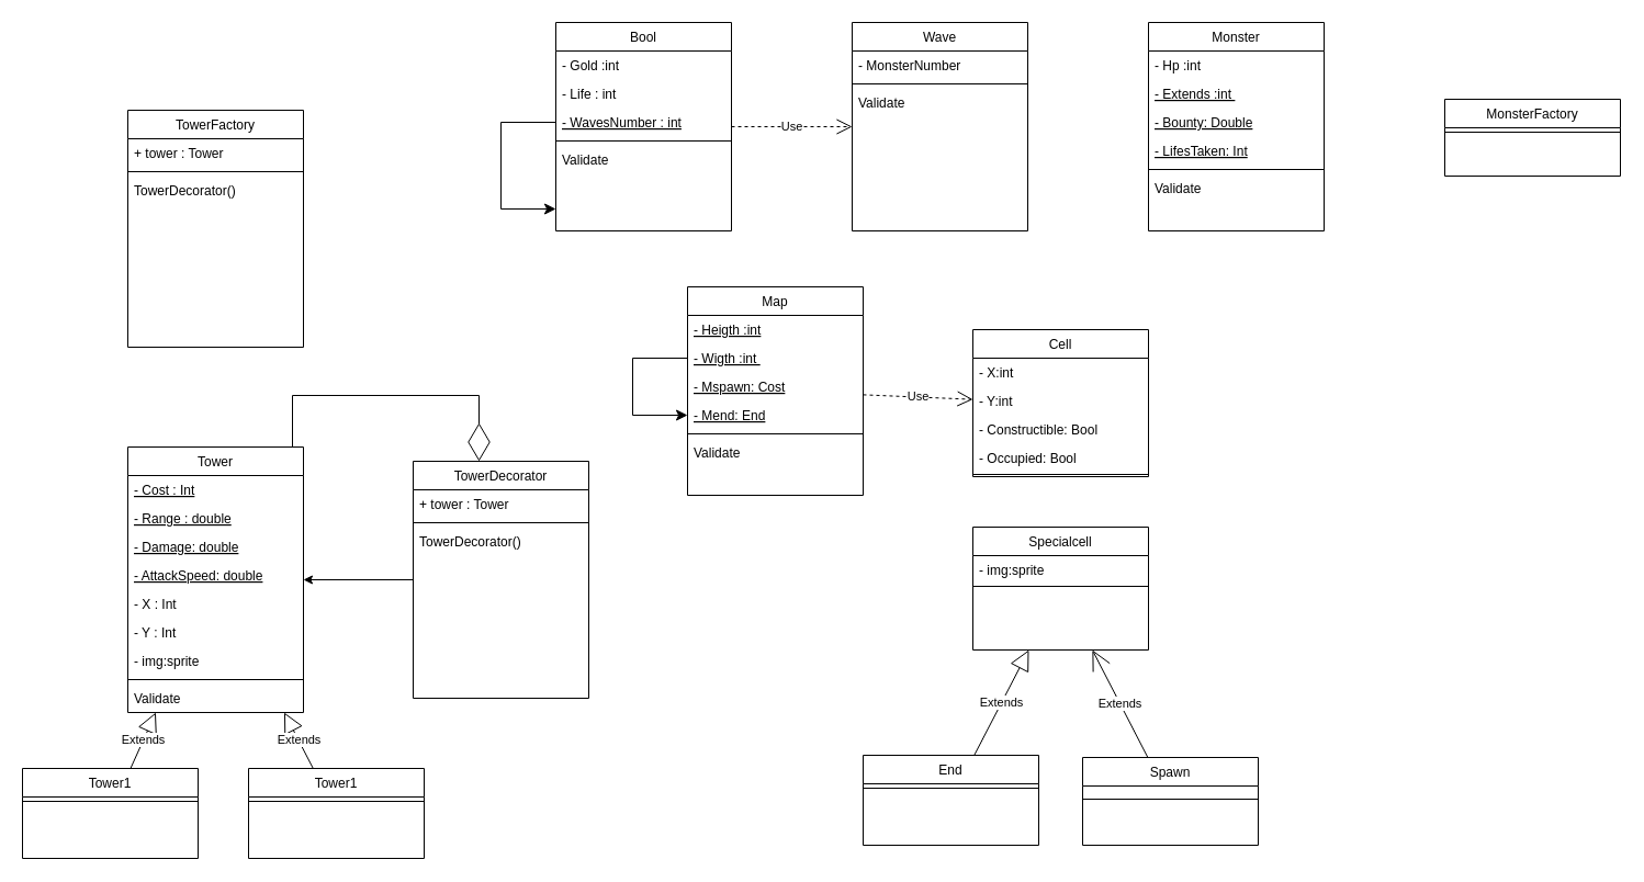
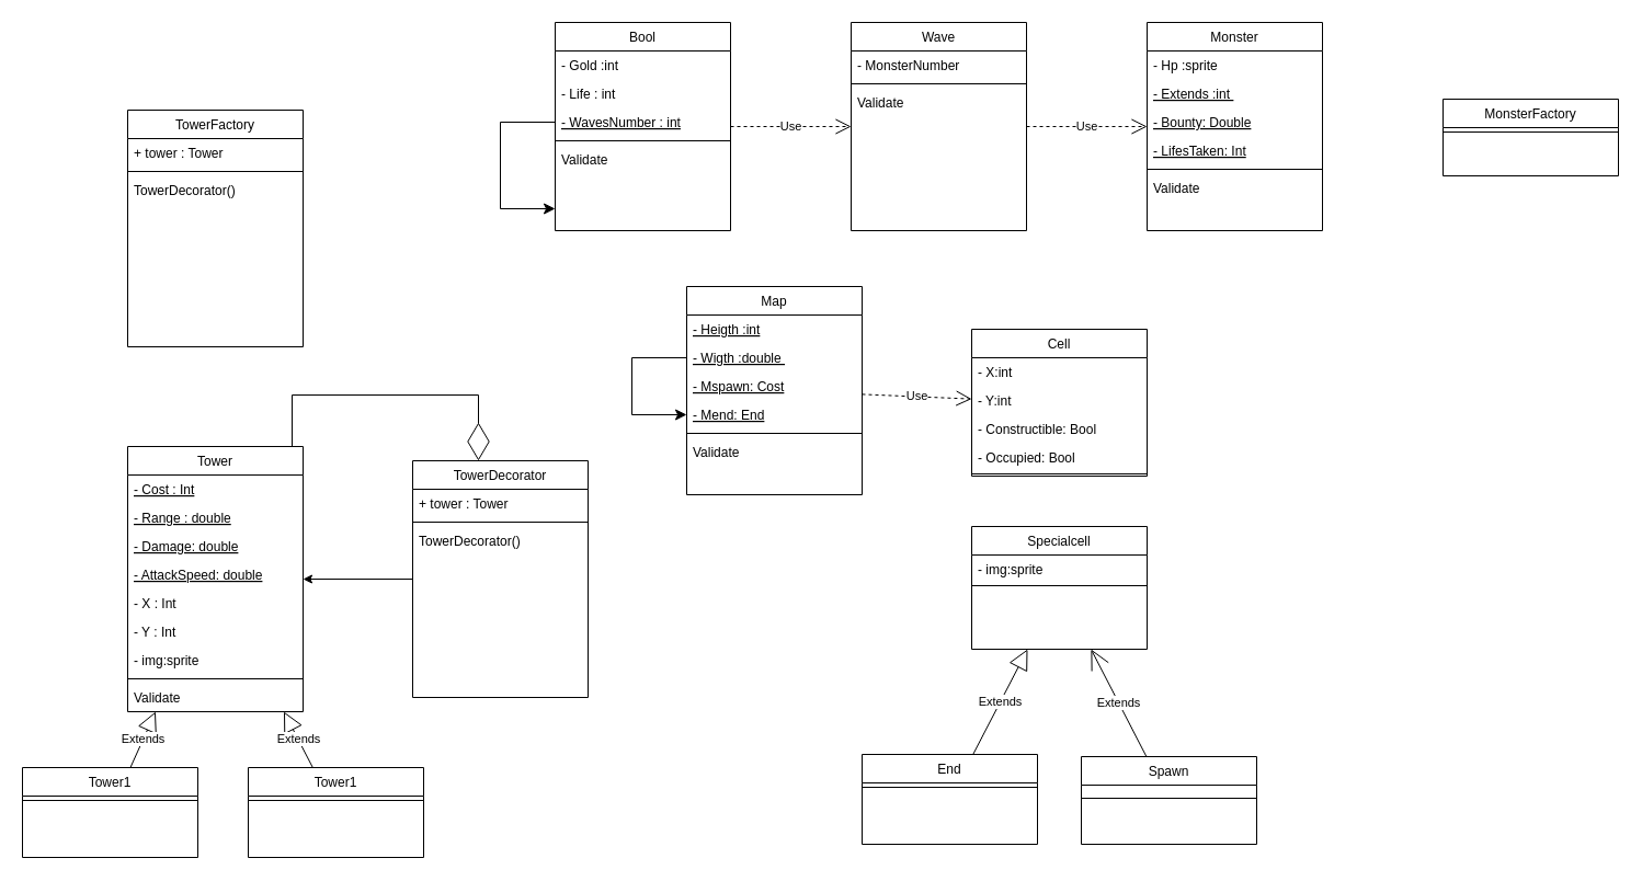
- <mxCell id="53" value="- Hp :int" style="text;align=left;verticalAlign=top;spacingLeft=4;spacingRight=4;overflow=hidden;rotatable=0;points=[[0,0.5],[1,0.5]];portConstraint=eastwest;rounded=0;shadow=0;html=0;fontStyle=0" vertex="1" parent="52"><mxGeometry y="26" width="160" height="26" as="geometry" /></mxCell>
+ <mxCell id="53" value="- Hp :sprite" style="text;align=left;verticalAlign=top;spacingLeft=4;spacingRight=4;overflow=hidden;rotatable=0;points=[[0,0.5],[1,0.5]];portConstraint=eastwest;rounded=0;shadow=0;html=0;fontStyle=0" vertex="1" parent="52"><mxGeometry y="26" width="160" height="26" as="geometry" /></mxCell>
+ <mxCell id="60" value="Use" style="endArrow=open;endSize=12;dashed=1;html=1;rounded=0;" edge="1" parent="1" source="48" target="52"><mxGeometry width="160" relative="1" as="geometry"><mxPoint x="676" y="160.185" as="sourcePoint" /><mxPoint x="786" y="139.815" as="targetPoint" /></mxGeometry></mxCell>
- <mxCell id="9" value="- Wigth :int " style="text;align=left;verticalAlign=top;spacingLeft=4;spacingRight=4;overflow=hidden;rotatable=0;points=[[0,0.5],[1,0.5]];portConstraint=eastwest;rounded=0;shadow=0;html=0;fontStyle=4" parent="7" vertex="1"><mxGeometry y="52" width="160" height="26" as="geometry" /></mxCell>
+ <mxCell id="9" value="- Wigth :double " style="text;align=left;verticalAlign=top;spacingLeft=4;spacingRight=4;overflow=hidden;rotatable=0;points=[[0,0.5],[1,0.5]];portConstraint=eastwest;rounded=0;shadow=0;html=0;fontStyle=4" parent="7" vertex="1"><mxGeometry y="52" width="160" height="26" as="geometry" /></mxCell>
